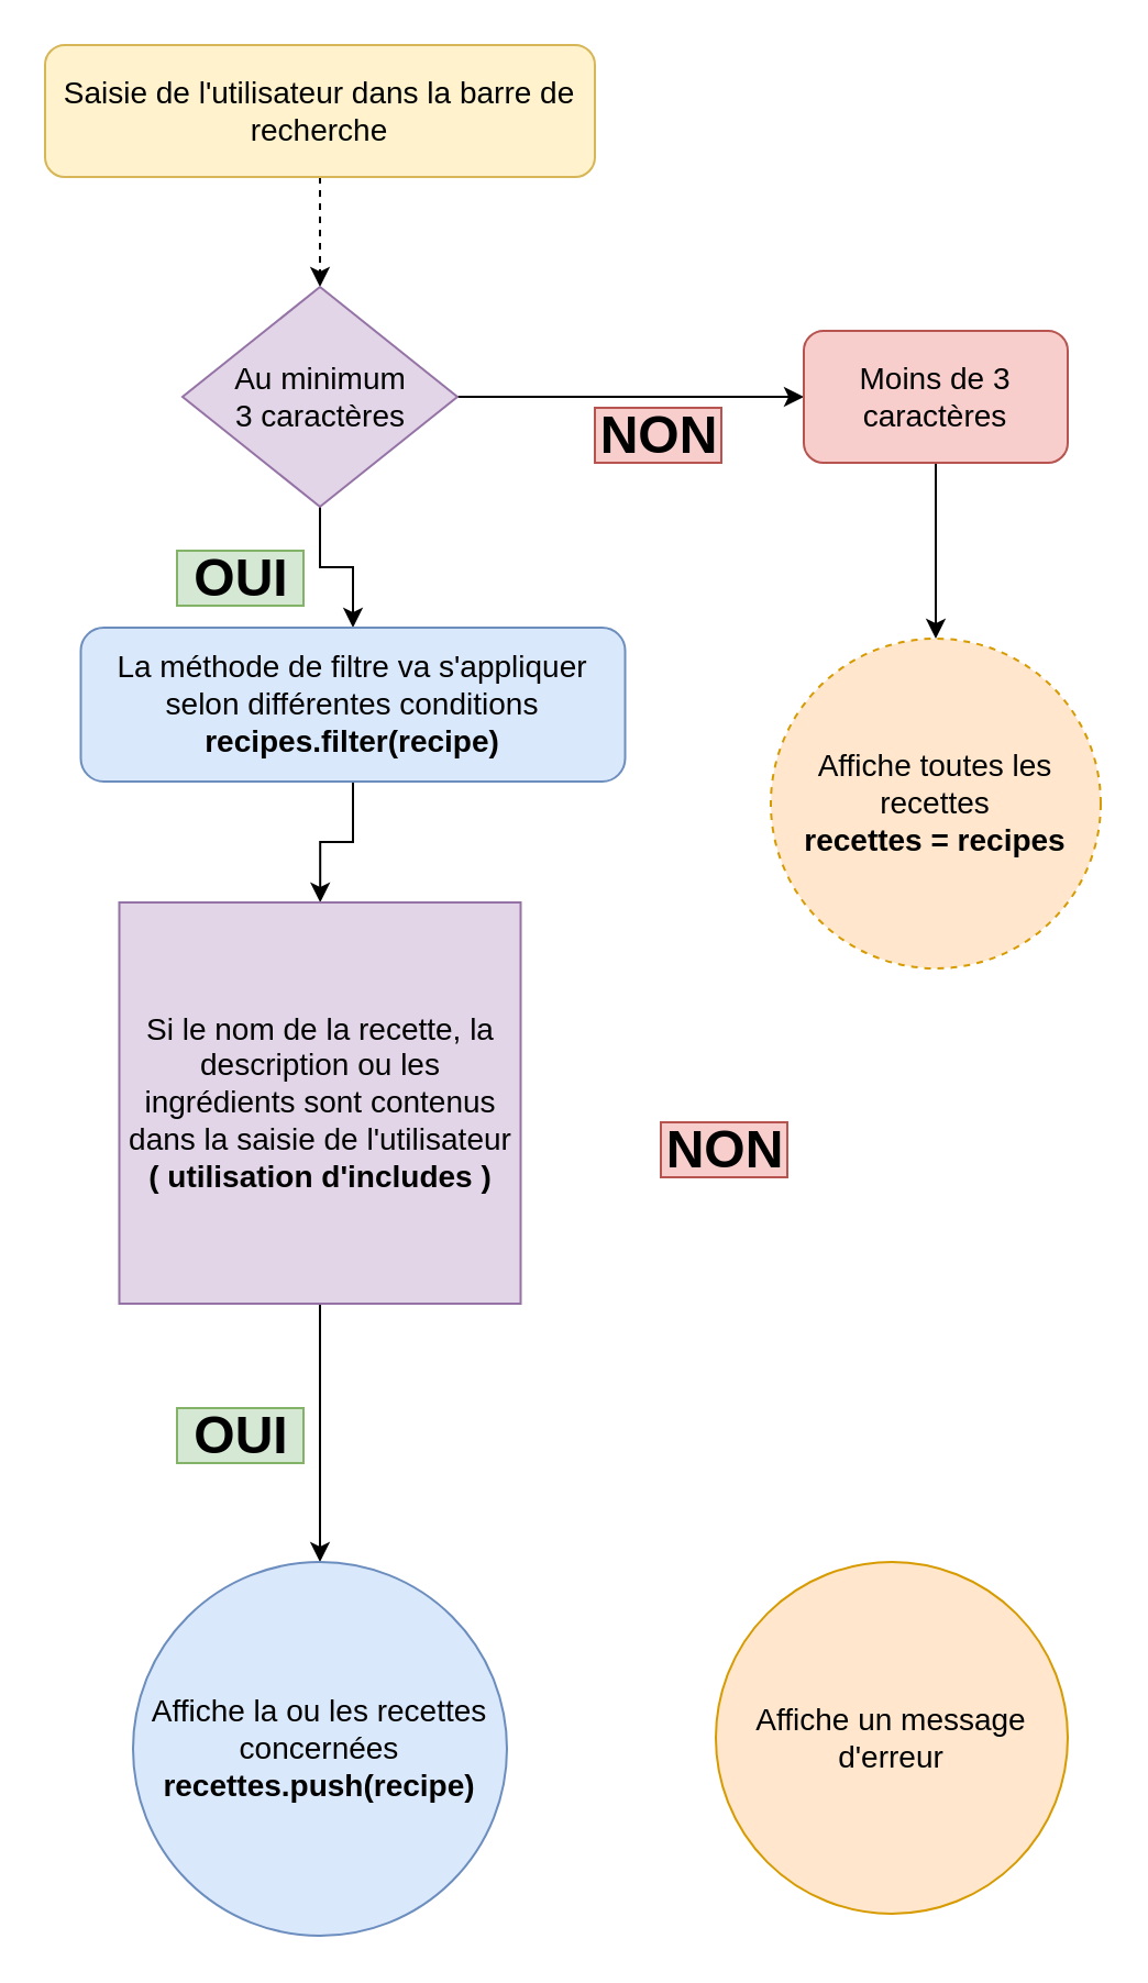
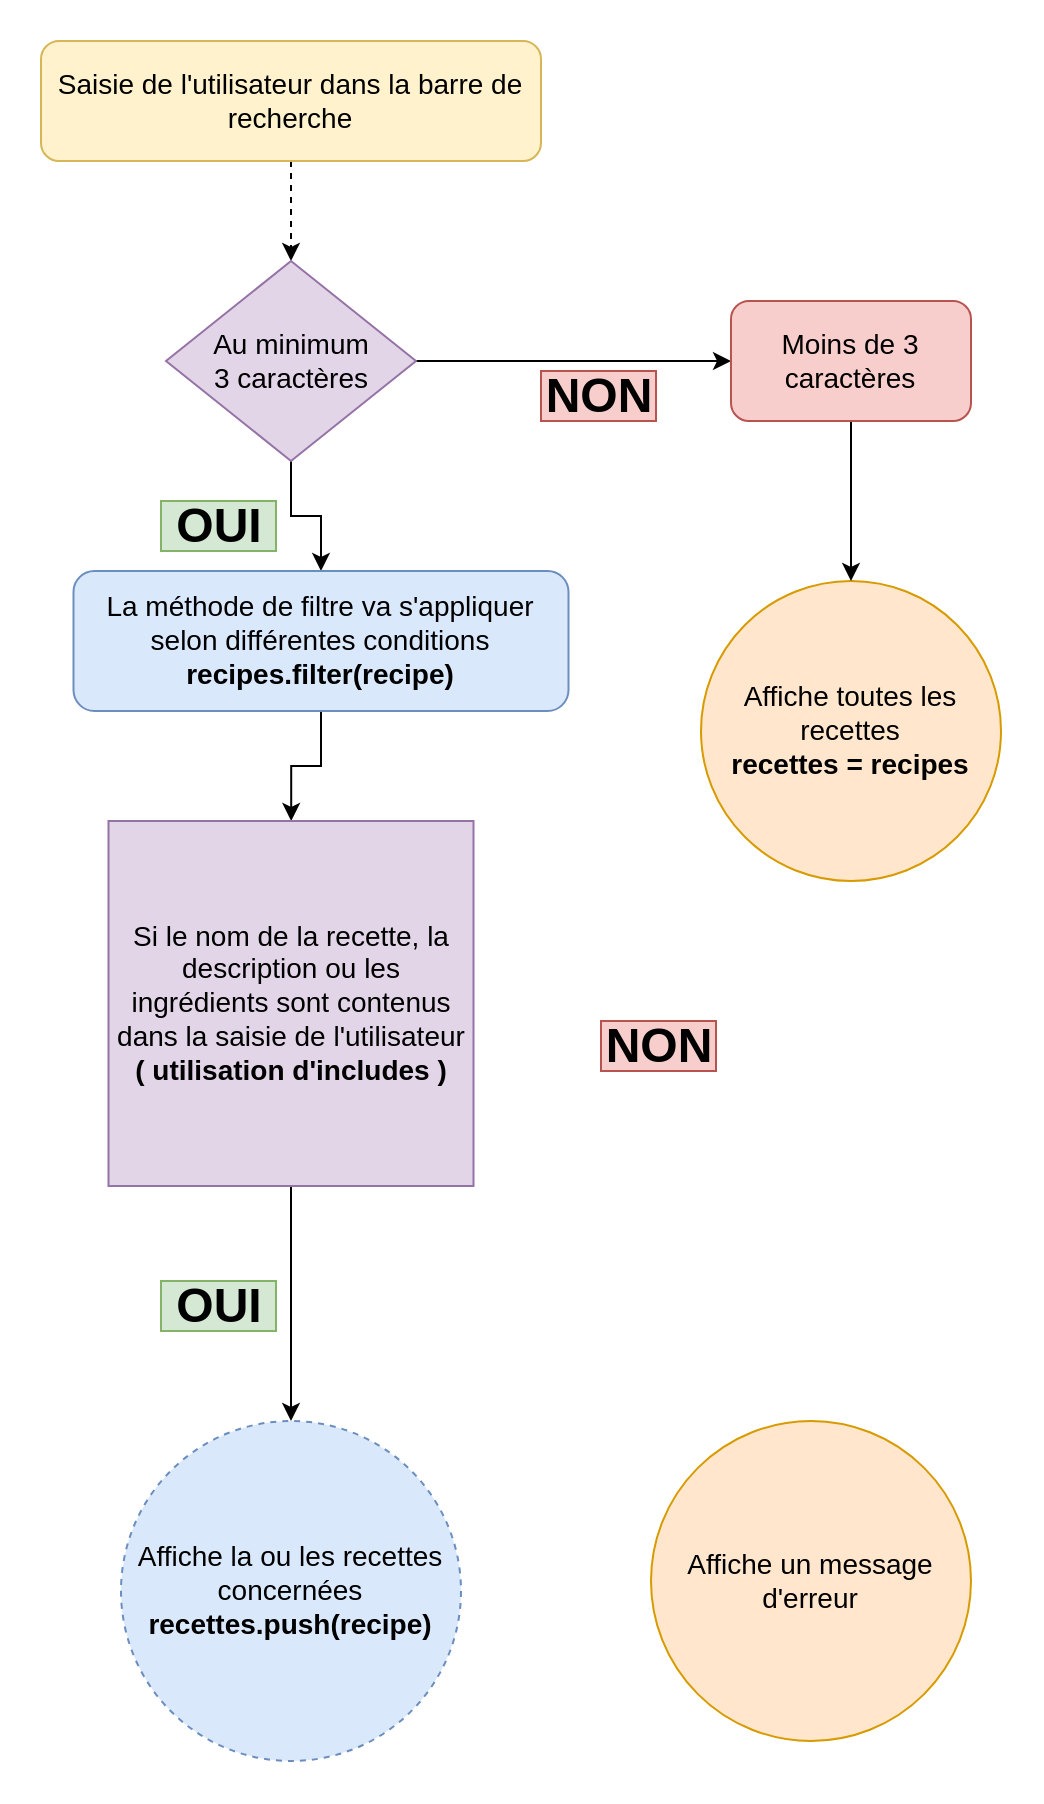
- <mxCell id="13" value="&lt;div style=&quot;font-size: 14px;&quot;&gt;&lt;font style=&quot;font-size: 14px;&quot;&gt;Affiche toutes les recettes&lt;/font&gt;&lt;/div&gt;&lt;div style=&quot;font-size: 14px;&quot;&gt;&lt;font style=&quot;font-size: 14px;&quot;&gt;&lt;b&gt;recettes = recipes&lt;/b&gt;&lt;/font&gt;&lt;br&gt;&lt;/div&gt;" style="ellipse;whiteSpace=wrap;html=1;aspect=fixed;fillColor=#ffe6cc;strokeColor=#d79b00;dashed=1;" vertex="1" parent="1"><mxGeometry x="350" y="290" width="150" height="150" as="geometry" /></mxCell>
+ <mxCell id="13" value="&lt;div style=&quot;font-size: 14px;&quot;&gt;&lt;font style=&quot;font-size: 14px;&quot;&gt;Affiche toutes les recettes&lt;/font&gt;&lt;/div&gt;&lt;div style=&quot;font-size: 14px;&quot;&gt;&lt;font style=&quot;font-size: 14px;&quot;&gt;&lt;b&gt;recettes = recipes&lt;/b&gt;&lt;/font&gt;&lt;br&gt;&lt;/div&gt;" style="ellipse;whiteSpace=wrap;html=1;aspect=fixed;fillColor=#ffe6cc;strokeColor=#d79b00;" vertex="1" parent="1"><mxGeometry x="350" y="290" width="150" height="150" as="geometry" /></mxCell>
- <mxCell id="11" value="&lt;div style=&quot;font-size: 14px;&quot;&gt;&lt;font style=&quot;font-size: 14px;&quot;&gt;Affiche la ou les recettes concernées&lt;/font&gt;&lt;/div&gt;&lt;div style=&quot;font-size: 14px;&quot;&gt;&lt;font style=&quot;font-size: 14px;&quot;&gt;&lt;b&gt;recettes.push(recipe)&lt;/b&gt;&lt;/font&gt;&lt;br&gt;&lt;/div&gt;" style="ellipse;whiteSpace=wrap;html=1;aspect=fixed;fillColor=#dae8fc;strokeColor=#6c8ebf;" vertex="1" parent="1"><mxGeometry x="60" y="710" width="170" height="170" as="geometry" /></mxCell>
+ <mxCell id="11" value="&lt;div style=&quot;font-size: 14px;&quot;&gt;&lt;font style=&quot;font-size: 14px;&quot;&gt;Affiche la ou les recettes concernées&lt;/font&gt;&lt;/div&gt;&lt;div style=&quot;font-size: 14px;&quot;&gt;&lt;font style=&quot;font-size: 14px;&quot;&gt;&lt;b&gt;recettes.push(recipe)&lt;/b&gt;&lt;/font&gt;&lt;br&gt;&lt;/div&gt;" style="ellipse;whiteSpace=wrap;html=1;aspect=fixed;fillColor=#dae8fc;strokeColor=#6c8ebf;dashed=1;" vertex="1" parent="1"><mxGeometry x="60" y="710" width="170" height="170" as="geometry" /></mxCell>
